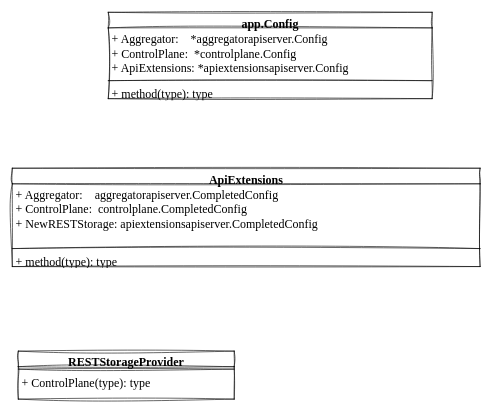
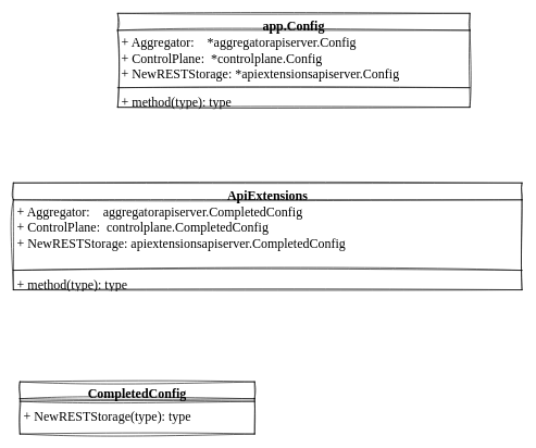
- <mxCell id="10" value="&lt;div&gt;+ Aggregator:&amp;nbsp; &amp;nbsp; *aggregatorapiserver.Config&lt;/div&gt;&lt;div&gt;+ ControlPlane:&amp;nbsp; *controlplane.Config&lt;/div&gt;&lt;div&gt;+ ApiExtensions: *apiextensionsapiserver.Config&lt;/div&gt;" style="text;strokeColor=none;fillColor=none;align=left;verticalAlign=top;spacingLeft=4;spacingRight=4;overflow=hidden;rotatable=0;points=[[0,0.5],[1,0.5]];portConstraint=eastwest;whiteSpace=wrap;html=1;fontSize=20;fontFamily=Architects Daughter;" parent="9" vertex="1"><mxGeometry y="26" width="540" height="84" as="geometry" /></mxCell>
+ <mxCell id="10" value="&lt;div&gt;+ Aggregator:&amp;nbsp; &amp;nbsp; *aggregatorapiserver.Config&lt;/div&gt;&lt;div&gt;+ ControlPlane:&amp;nbsp; *controlplane.Config&lt;/div&gt;&lt;div&gt;+ NewRESTStorage: *apiextensionsapiserver.Config&lt;/div&gt;" style="text;strokeColor=none;fillColor=none;align=left;verticalAlign=top;spacingLeft=4;spacingRight=4;overflow=hidden;rotatable=0;points=[[0,0.5],[1,0.5]];portConstraint=eastwest;whiteSpace=wrap;html=1;fontSize=20;fontFamily=Architects Daughter;" parent="9" vertex="1"><mxGeometry y="26" width="540" height="84" as="geometry" /></mxCell>
- <mxCell id="2" value="RESTStorageProvider" style="swimlane;fontStyle=1;align=center;verticalAlign=top;childLayout=stackLayout;horizontal=1;startSize=26;horizontalStack=0;resizeParent=1;resizeParentMax=0;resizeLast=0;collapsible=1;marginBottom=0;whiteSpace=wrap;html=1;sketch=1;hachureGap=4;jiggle=2;curveFitting=1;fontFamily=Architects Daughter;fontSource=https%3A%2F%2Ffonts.googleapis.com%2Fcss%3Ffamily%3DArchitects%2BDaughter;fontSize=20;" parent="1" vertex="1"><mxGeometry x="30" y="585" width="360" height="80" as="geometry" /></mxCell>
+ <mxCell id="2" value="CompletedConfig" style="swimlane;fontStyle=1;align=center;verticalAlign=top;childLayout=stackLayout;horizontal=1;startSize=26;horizontalStack=0;resizeParent=1;resizeParentMax=0;resizeLast=0;collapsible=1;marginBottom=0;whiteSpace=wrap;html=1;sketch=1;hachureGap=4;jiggle=2;curveFitting=1;fontFamily=Architects Daughter;fontSource=https%3A%2F%2Ffonts.googleapis.com%2Fcss%3Ffamily%3DArchitects%2BDaughter;fontSize=20;" parent="1" vertex="1"><mxGeometry x="30" y="585" width="360" height="80" as="geometry" /></mxCell>
- <mxCell id="4" value="+ ControlPlane(type): type" style="text;strokeColor=none;fillColor=none;align=left;verticalAlign=top;spacingLeft=4;spacingRight=4;overflow=hidden;rotatable=0;points=[[0,0.5],[1,0.5]];portConstraint=eastwest;whiteSpace=wrap;html=1;fontSize=20;fontFamily=Architects Daughter;" parent="2" vertex="1"><mxGeometry y="34" width="360" height="46" as="geometry" /></mxCell>
+ <mxCell id="4" value="+ NewRESTStorage(type): type" style="text;strokeColor=none;fillColor=none;align=left;verticalAlign=top;spacingLeft=4;spacingRight=4;overflow=hidden;rotatable=0;points=[[0,0.5],[1,0.5]];portConstraint=eastwest;whiteSpace=wrap;html=1;fontSize=20;fontFamily=Architects Daughter;" parent="2" vertex="1"><mxGeometry y="34" width="360" height="46" as="geometry" /></mxCell>
